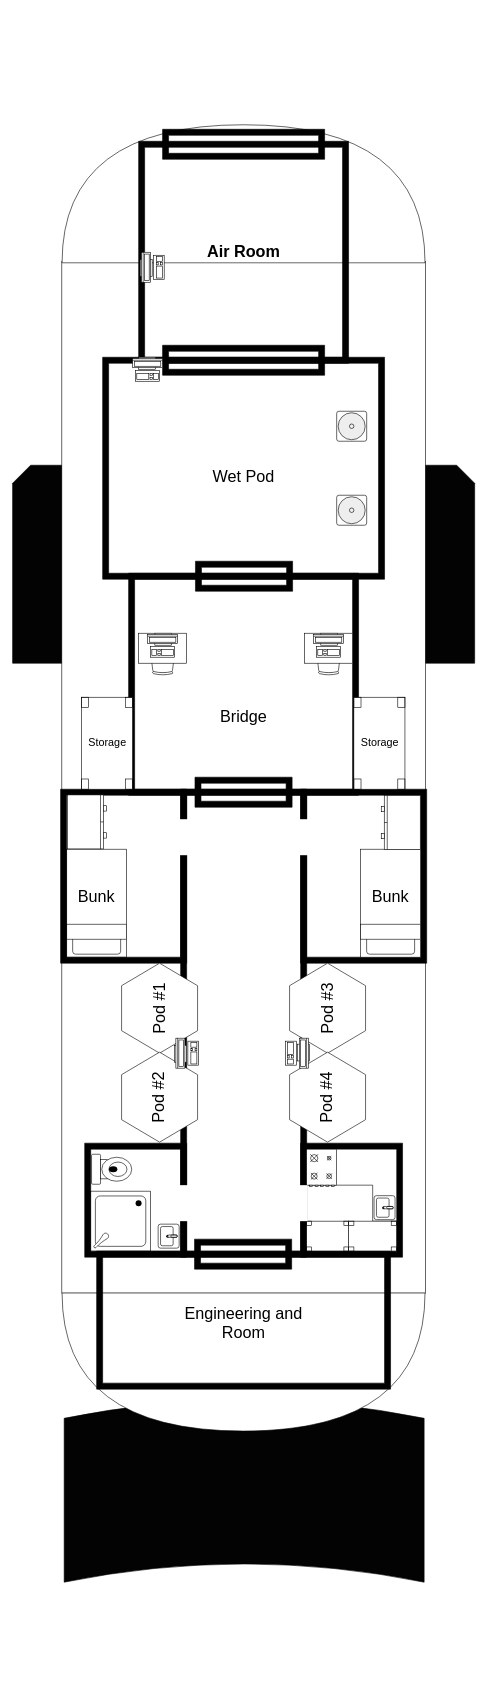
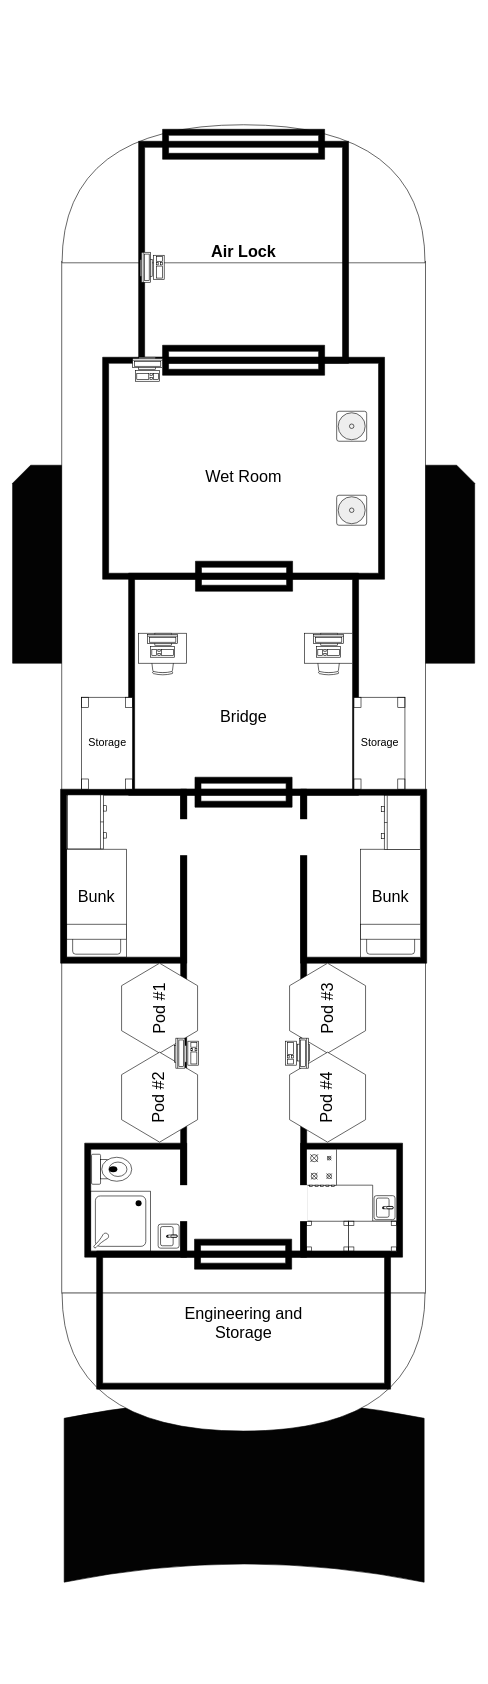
- <mxCell id="26" value="Air Room" style="text;html=1;align=center;verticalAlign=middle;resizable=0;points=[];autosize=1;fontStyle=1;fontSize=27;" vertex="1" parent="1"><mxGeometry x="345.44" y="400" width="120" height="40" as="geometry" /></mxCell>
+ <mxCell id="26" value="Air Lock" style="text;html=1;align=center;verticalAlign=middle;resizable=0;points=[];autosize=1;fontStyle=1;fontSize=27;" vertex="1" parent="1"><mxGeometry x="345.44" y="400" width="120" height="40" as="geometry" /></mxCell>
- <mxCell id="27" value="Wet Pod" style="text;html=1;align=center;verticalAlign=middle;resizable=0;points=[];autosize=1;fontSize=27;" vertex="1" parent="1"><mxGeometry x="335.34" y="775" width="140" height="40" as="geometry" /></mxCell>
+ <mxCell id="27" value="Wet Room" style="text;html=1;align=center;verticalAlign=middle;resizable=0;points=[];autosize=1;fontSize=27;" vertex="1" parent="1"><mxGeometry x="335.34" y="775" width="140" height="40" as="geometry" /></mxCell>
- <mxCell id="42" value="Engineering and Room" style="text;html=1;strokeColor=none;fillColor=none;align=center;verticalAlign=middle;whiteSpace=wrap;rounded=0;fontSize=27;" vertex="1" parent="1"><mxGeometry x="277.97" y="2165" width="254.95" height="80" as="geometry" /></mxCell>
+ <mxCell id="42" value="Engineering and Storage" style="text;html=1;strokeColor=none;fillColor=none;align=center;verticalAlign=middle;whiteSpace=wrap;rounded=0;fontSize=27;" vertex="1" parent="1"><mxGeometry x="277.97" y="2165" width="254.95" height="80" as="geometry" /></mxCell>
